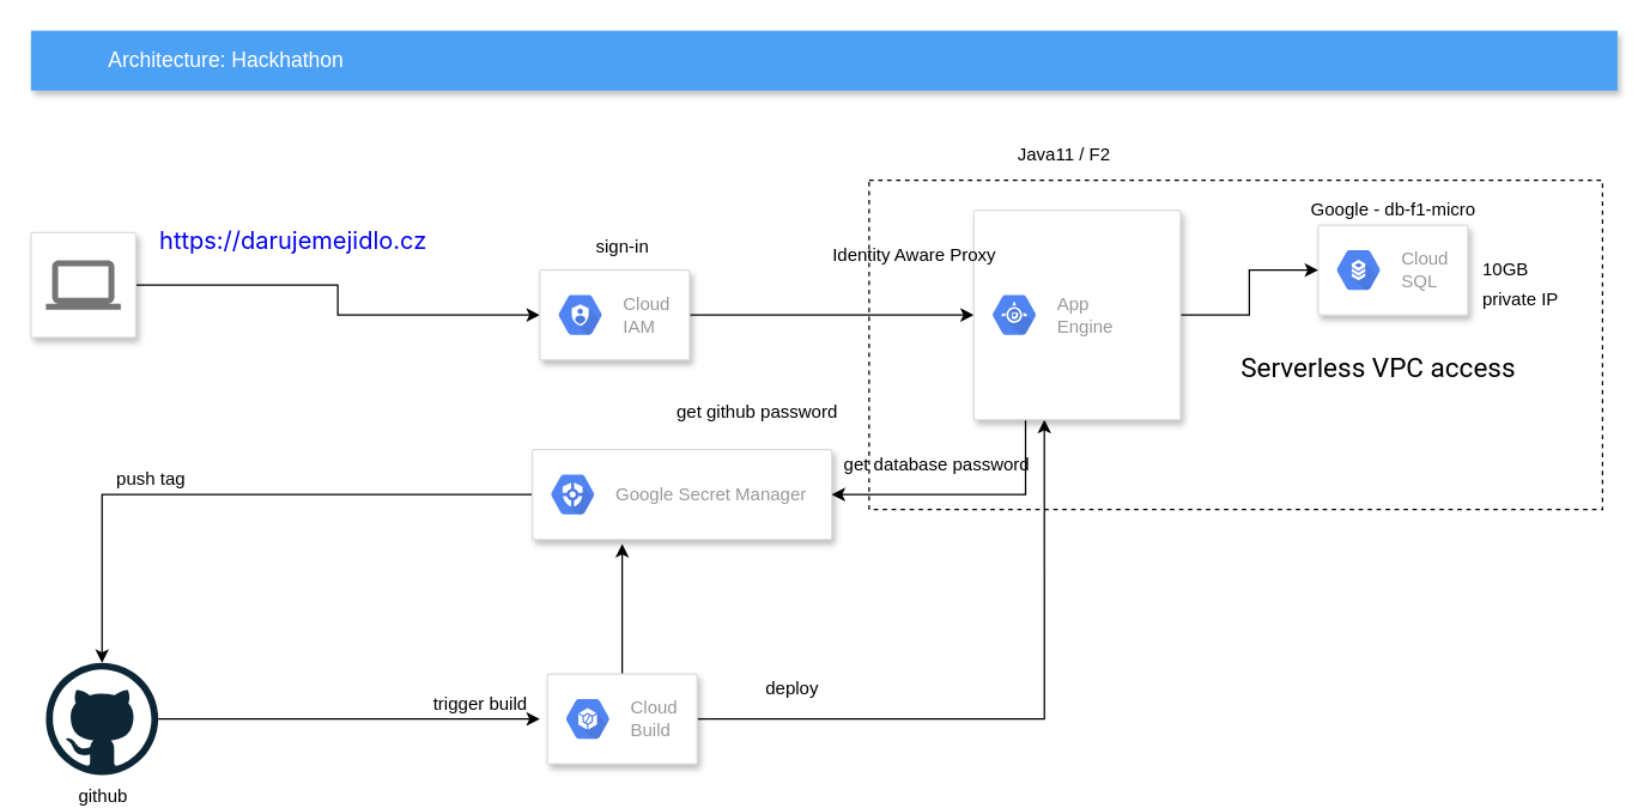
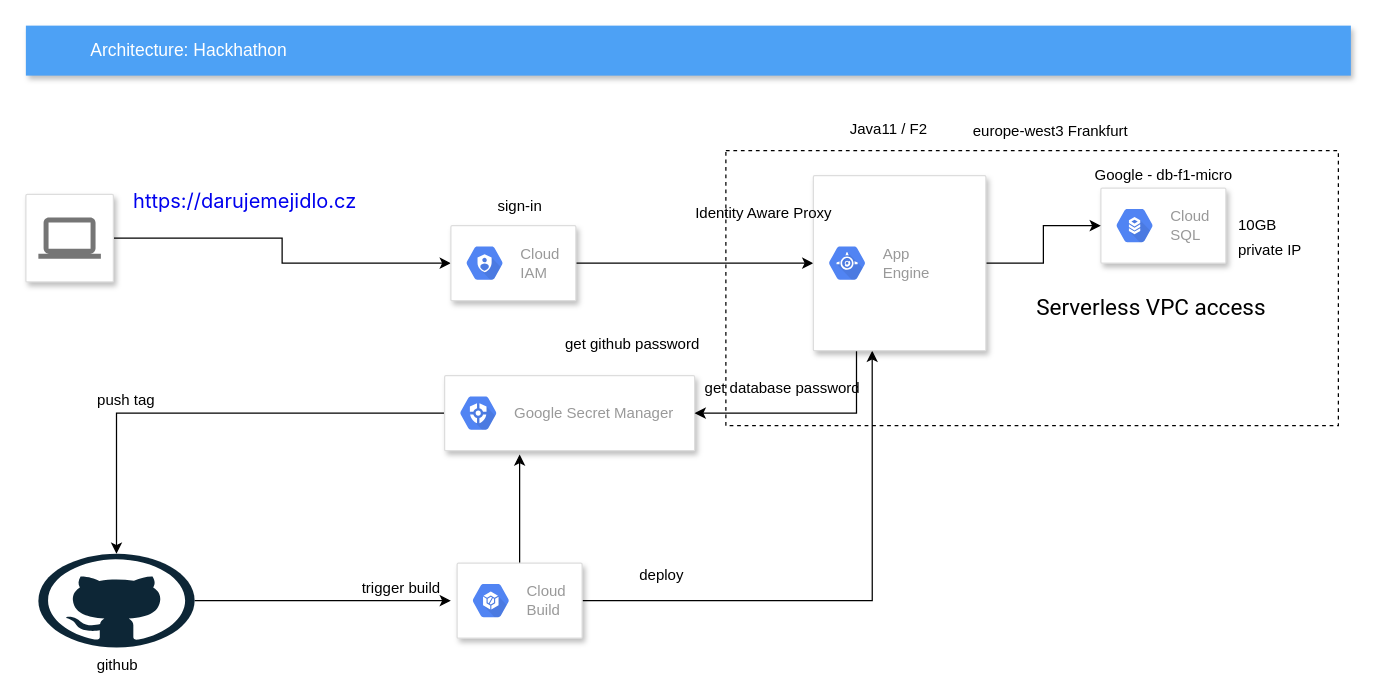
+ <mxCell id="37" value="europe-west3 Frankfurt" style="text;html=1;strokeColor=none;fillColor=none;align=center;verticalAlign=middle;whiteSpace=wrap;rounded=0;" parent="1" vertex="1"><mxGeometry x="760" y="90" width="160" height="30" as="geometry" /></mxCell>
- <mxCell id="14" value="github" style="dashed=0;outlineConnect=0;html=1;align=center;labelPosition=center;verticalLabelPosition=bottom;verticalAlign=top;shape=mxgraph.weblogos.github" parent="1" vertex="1"><mxGeometry x="30" y="442.5" width="75" height="75" as="geometry" /></mxCell>
+ <mxCell id="14" value="github" style="dashed=0;outlineConnect=0;html=1;align=center;labelPosition=center;verticalLabelPosition=bottom;verticalAlign=top;shape=mxgraph.weblogos.github" parent="1" vertex="1"><mxGeometry x="30" y="442.5" width="125" height="75" as="geometry" /></mxCell>
